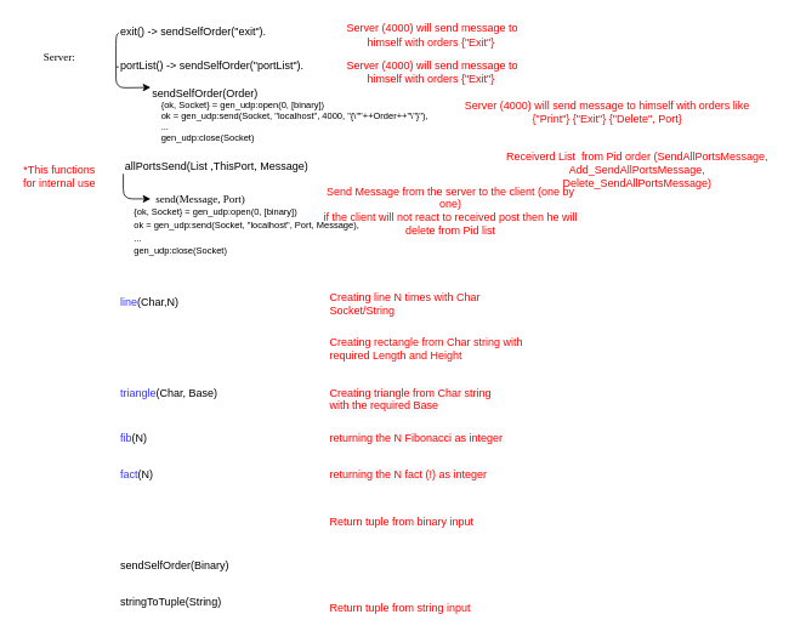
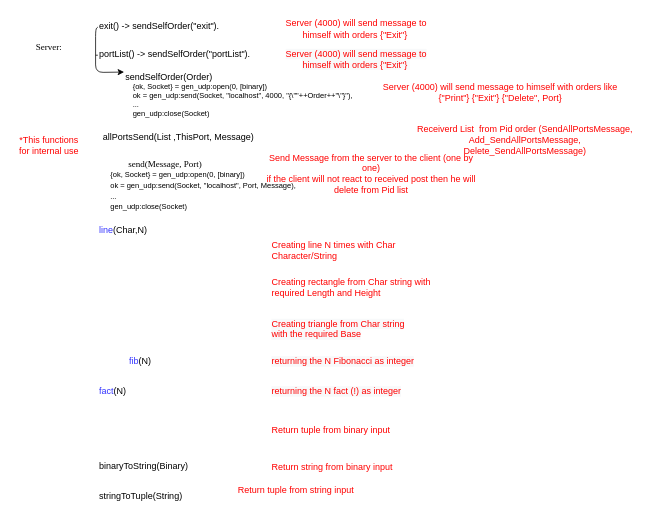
- <mxCell id="12" value="" style="endArrow=classic;html=1;fontColor=#FF0000;exitX=0;exitY=0.75;exitDx=0;exitDy=0;entryX=0;entryY=0.5;entryDx=0;entryDy=0;" parent="1" source="9" target="7" edge="1"><mxGeometry width="50" height="50" relative="1" as="geometry"><mxPoint x="375" y="328" as="sourcePoint" /><mxPoint x="425" y="278" as="targetPoint" /><Array as="points"><mxPoint x="135" y="218" /></Array></mxGeometry></mxCell>
- <mxCell id="19" value="&lt;font color=&quot;#3333ff&quot;&gt;line&lt;/font&gt;(Char,N)" style="text;whiteSpace=wrap;html=1;fontSize=12;fontColor=#000000;" parent="1" vertex="1"><mxGeometry x="130" y="318" width="90" height="30" as="geometry" /></mxCell>
+ <mxCell id="19" value="&lt;font color=&quot;#3333ff&quot;&gt;line&lt;/font&gt;(Char,N)" style="text;whiteSpace=wrap;html=1;fontSize=12;fontColor=#000000;" parent="1" vertex="1"><mxGeometry x="130" y="293" width="90" height="30" as="geometry" /></mxCell>
- <mxCell id="21" value="Creating line N times with Char Socket/String" style="text;html=1;strokeColor=none;fillColor=none;align=left;verticalAlign=middle;whiteSpace=wrap;rounded=0;fontSize=12;fontColor=#FF0000;" parent="1" vertex="1"><mxGeometry x="360" y="323" width="240" height="20" as="geometry" /></mxCell>
+ <mxCell id="21" value="Creating line N times with Char Character/String" style="text;html=1;strokeColor=none;fillColor=none;align=left;verticalAlign=middle;whiteSpace=wrap;rounded=0;fontSize=12;fontColor=#FF0000;" parent="1" vertex="1"><mxGeometry x="360" y="323" width="240" height="20" as="geometry" /></mxCell>
- <mxCell id="20" value="&lt;font color=&quot;#3333ff&quot;&gt;triangle&lt;/font&gt;(Char, Base)" style="text;whiteSpace=wrap;html=1;fontSize=12;fontColor=#000000;" parent="1" vertex="1"><mxGeometry x="130" y="418" width="140" height="30" as="geometry" /></mxCell>
- <mxCell id="27" value="&lt;font color=&quot;#3333ff&quot;&gt;fib&lt;/font&gt;(N)" style="text;whiteSpace=wrap;html=1;fontSize=12;fontColor=#000000;" parent="1" vertex="1"><mxGeometry x="130" y="468" width="140" height="30" as="geometry" /></mxCell>
+ <mxCell id="27" value="&lt;font color=&quot;#3333ff&quot;&gt;fib&lt;/font&gt;(N)" style="text;whiteSpace=wrap;html=1;fontSize=12;fontColor=#000000;" parent="1" vertex="1"><mxGeometry x="170" y="468" width="140" height="30" as="geometry" /></mxCell>
- <mxCell id="17" value="sendSelfOrder(Binary)" style="text;whiteSpace=wrap;html=1;fontSize=12;fontColor=#000000;" parent="1" vertex="1"><mxGeometry x="130" y="608" width="150" height="30" as="geometry" /></mxCell>
+ <mxCell id="17" value="binaryToString(Binary)" style="text;whiteSpace=wrap;html=1;fontSize=12;fontColor=#000000;" parent="1" vertex="1"><mxGeometry x="130" y="608" width="150" height="30" as="geometry" /></mxCell>
+ <mxCell id="25" value="Return string from binary input" style="text;html=1;strokeColor=none;fillColor=none;align=left;verticalAlign=middle;whiteSpace=wrap;rounded=0;fontSize=12;fontColor=#FF0000;" parent="1" vertex="1"><mxGeometry x="360" y="613" width="200" height="20" as="geometry" /></mxCell>
- <mxCell id="26" value="Return tuple from string input" style="text;html=1;strokeColor=none;fillColor=none;align=left;verticalAlign=middle;whiteSpace=wrap;rounded=0;fontSize=12;fontColor=#FF0000;" parent="1" vertex="1"><mxGeometry x="360" y="658" width="200" height="20" as="geometry" /></mxCell>
+ <mxCell id="26" value="Return tuple from string input" style="text;html=1;strokeColor=none;fillColor=none;align=left;verticalAlign=middle;whiteSpace=wrap;rounded=0;fontSize=12;fontColor=#FF0000;" parent="1" vertex="1"><mxGeometry x="315" y="643" width="200" height="20" as="geometry" /></mxCell>
